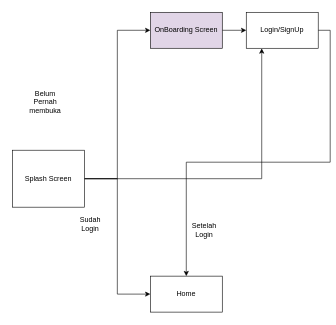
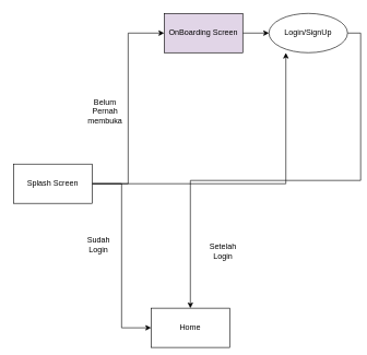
- <mxCell id="10" value="Login/SignUp" style="rounded=0;whiteSpace=wrap;html=1;" vertex="1" parent="1"><mxGeometry x="410" y="20" width="120" height="60" as="geometry" /></mxCell>
+ <mxCell id="10" value="Login/SignUp" style="ellipse;whiteSpace=wrap;html=1;" vertex="1" parent="1"><mxGeometry x="410" y="20" width="120" height="60" as="geometry" /></mxCell>
- <mxCell id="11" value="Belum Pernah membuka" style="text;html=1;strokeColor=none;fillColor=none;align=center;verticalAlign=middle;whiteSpace=wrap;rounded=0;" vertex="1" parent="1"><mxGeometry x="55" y="160" width="40" height="20" as="geometry" /></mxCell>
+ <mxCell id="11" value="Belum Pernah membuka" style="text;html=1;strokeColor=none;fillColor=none;align=center;verticalAlign=middle;whiteSpace=wrap;rounded=0;" vertex="1" parent="1"><mxGeometry x="140" y="160" width="40" height="20" as="geometry" /></mxCell>
- <mxCell id="5" value="Splash Screen" style="rounded=0;whiteSpace=wrap;html=1;" vertex="1" parent="1"><mxGeometry x="20" y="250" width="120" height="95" as="geometry" /></mxCell>
+ <mxCell id="5" value="Splash Screen" style="rounded=0;whiteSpace=wrap;html=1;" vertex="1" parent="1"><mxGeometry x="20" y="250" width="120" height="60" as="geometry" /></mxCell>
- <mxCell id="8" value="Home" style="rounded=0;whiteSpace=wrap;html=1;" vertex="1" parent="1"><mxGeometry x="250" y="460" width="120" height="60" as="geometry" /></mxCell>
+ <mxCell id="8" value="Home" style="rounded=0;whiteSpace=wrap;html=1;" vertex="1" parent="1"><mxGeometry x="230" y="470" width="120" height="60" as="geometry" /></mxCell>
